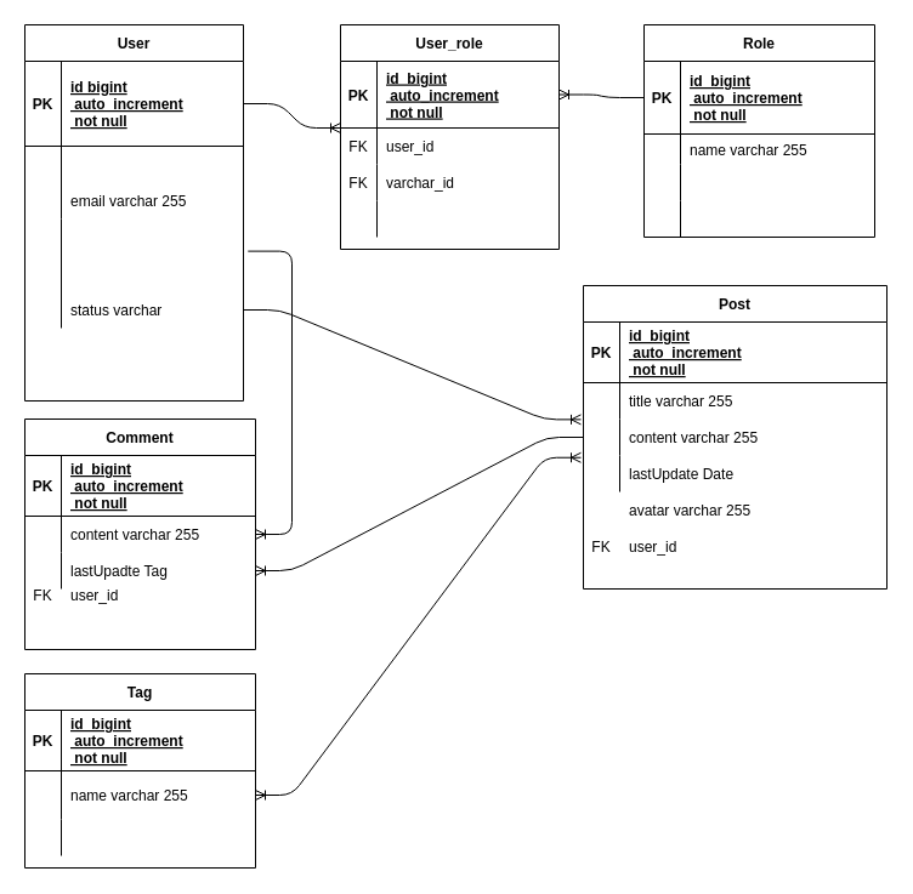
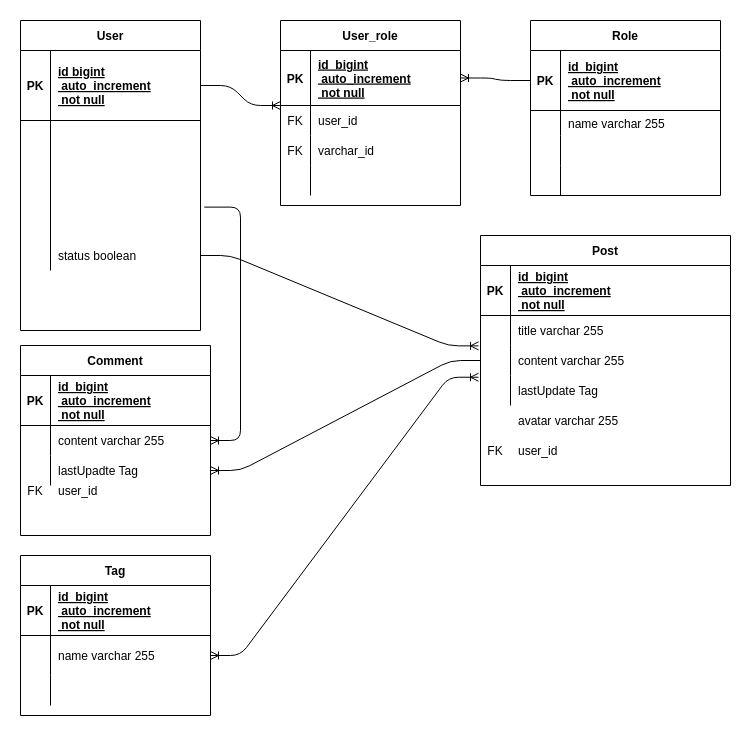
- <mxCell id="56" value="email varchar 255" style="shape=partialRectangle;connectable=0;fillColor=none;top=0;left=0;bottom=0;right=0;align=left;spacingLeft=6;overflow=hidden;" parent="54" vertex="1"><mxGeometry x="30" width="150" height="30" as="geometry" /></mxCell>
- <mxCell id="63" value="status varchar" style="shape=partialRectangle;connectable=0;fillColor=none;top=0;left=0;bottom=0;right=0;align=left;spacingLeft=6;overflow=hidden;" parent="61" vertex="1"><mxGeometry x="30" width="150" height="30" as="geometry" /></mxCell>
+ <mxCell id="63" value="status boolean" style="shape=partialRectangle;connectable=0;fillColor=none;top=0;left=0;bottom=0;right=0;align=left;spacingLeft=6;overflow=hidden;" parent="61" vertex="1"><mxGeometry x="30" width="150" height="30" as="geometry" /></mxCell>
- <mxCell id="24" value="lastUpdate Date" style="shape=partialRectangle;overflow=hidden;connectable=0;fillColor=none;top=0;left=0;bottom=0;right=0;align=left;spacingLeft=6;" parent="22" vertex="1"><mxGeometry x="30" width="220" height="30" as="geometry" /></mxCell>
+ <mxCell id="24" value="lastUpdate Tag" style="shape=partialRectangle;overflow=hidden;connectable=0;fillColor=none;top=0;left=0;bottom=0;right=0;align=left;spacingLeft=6;" parent="22" vertex="1"><mxGeometry x="30" width="220" height="30" as="geometry" /></mxCell>
